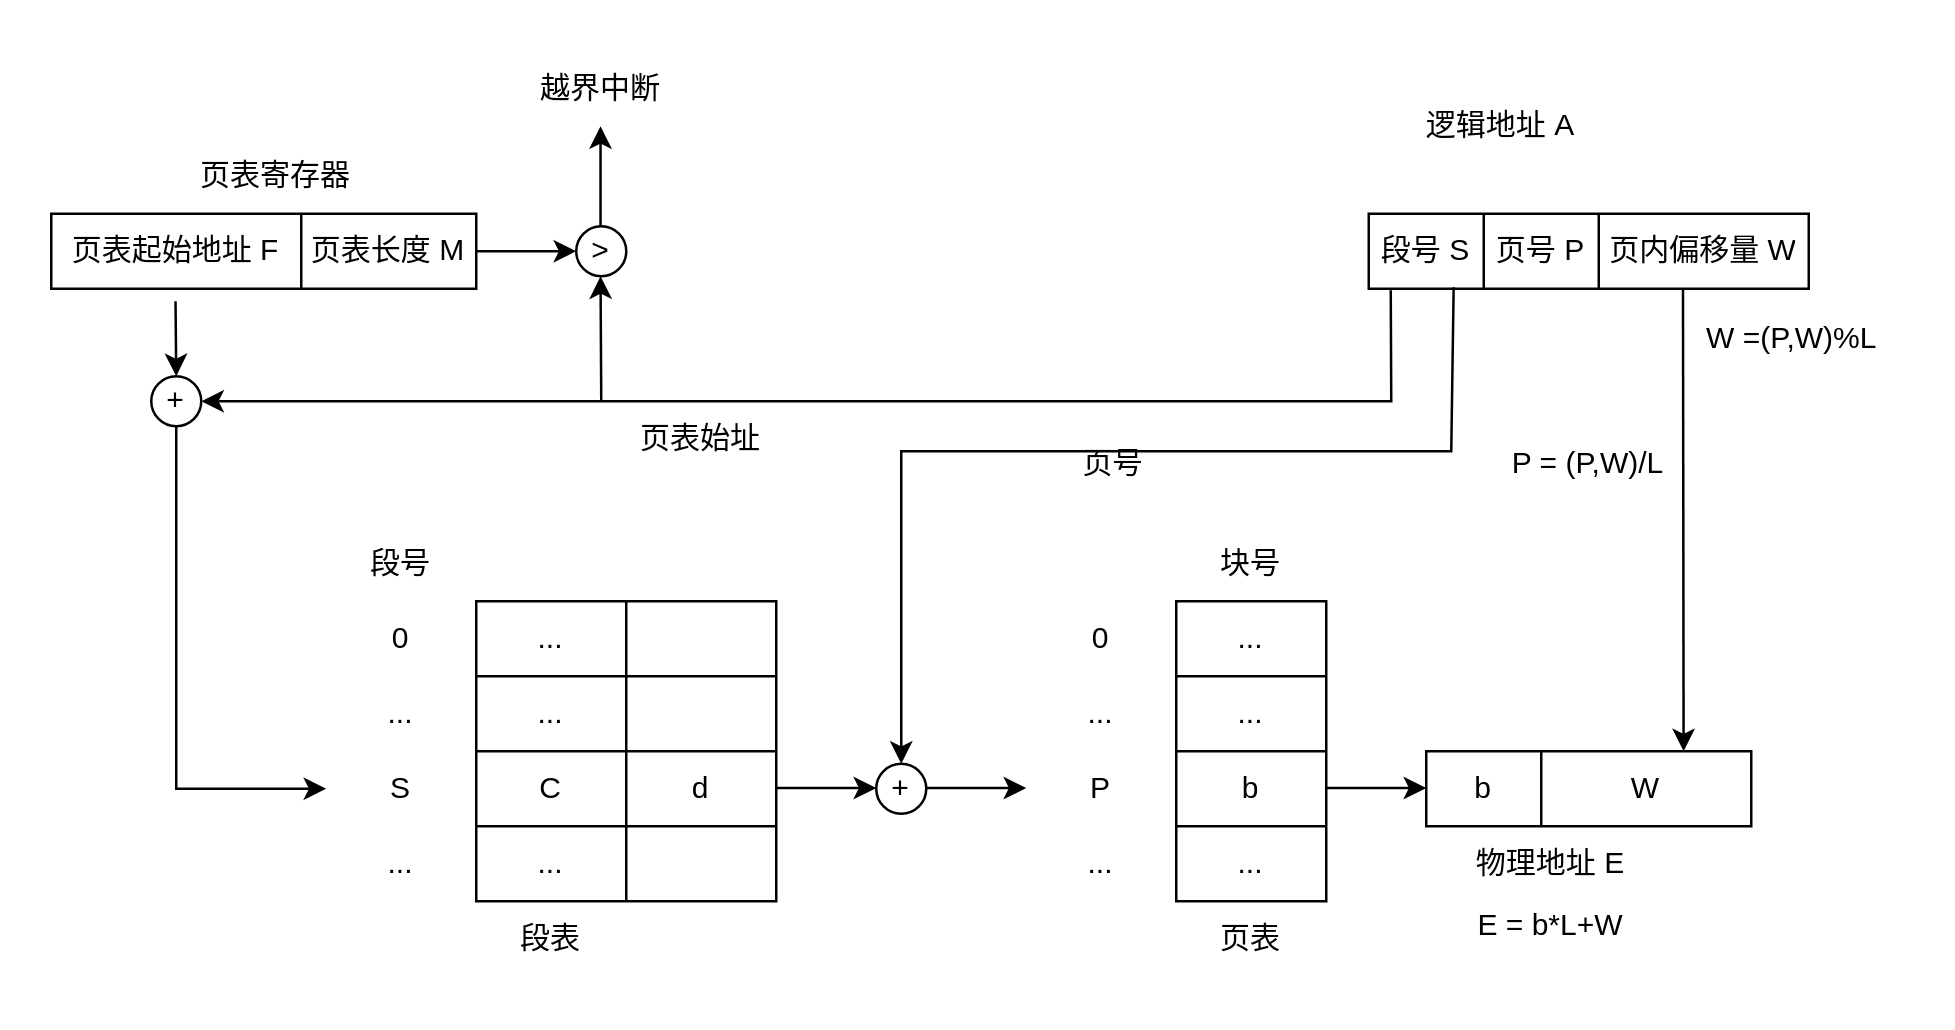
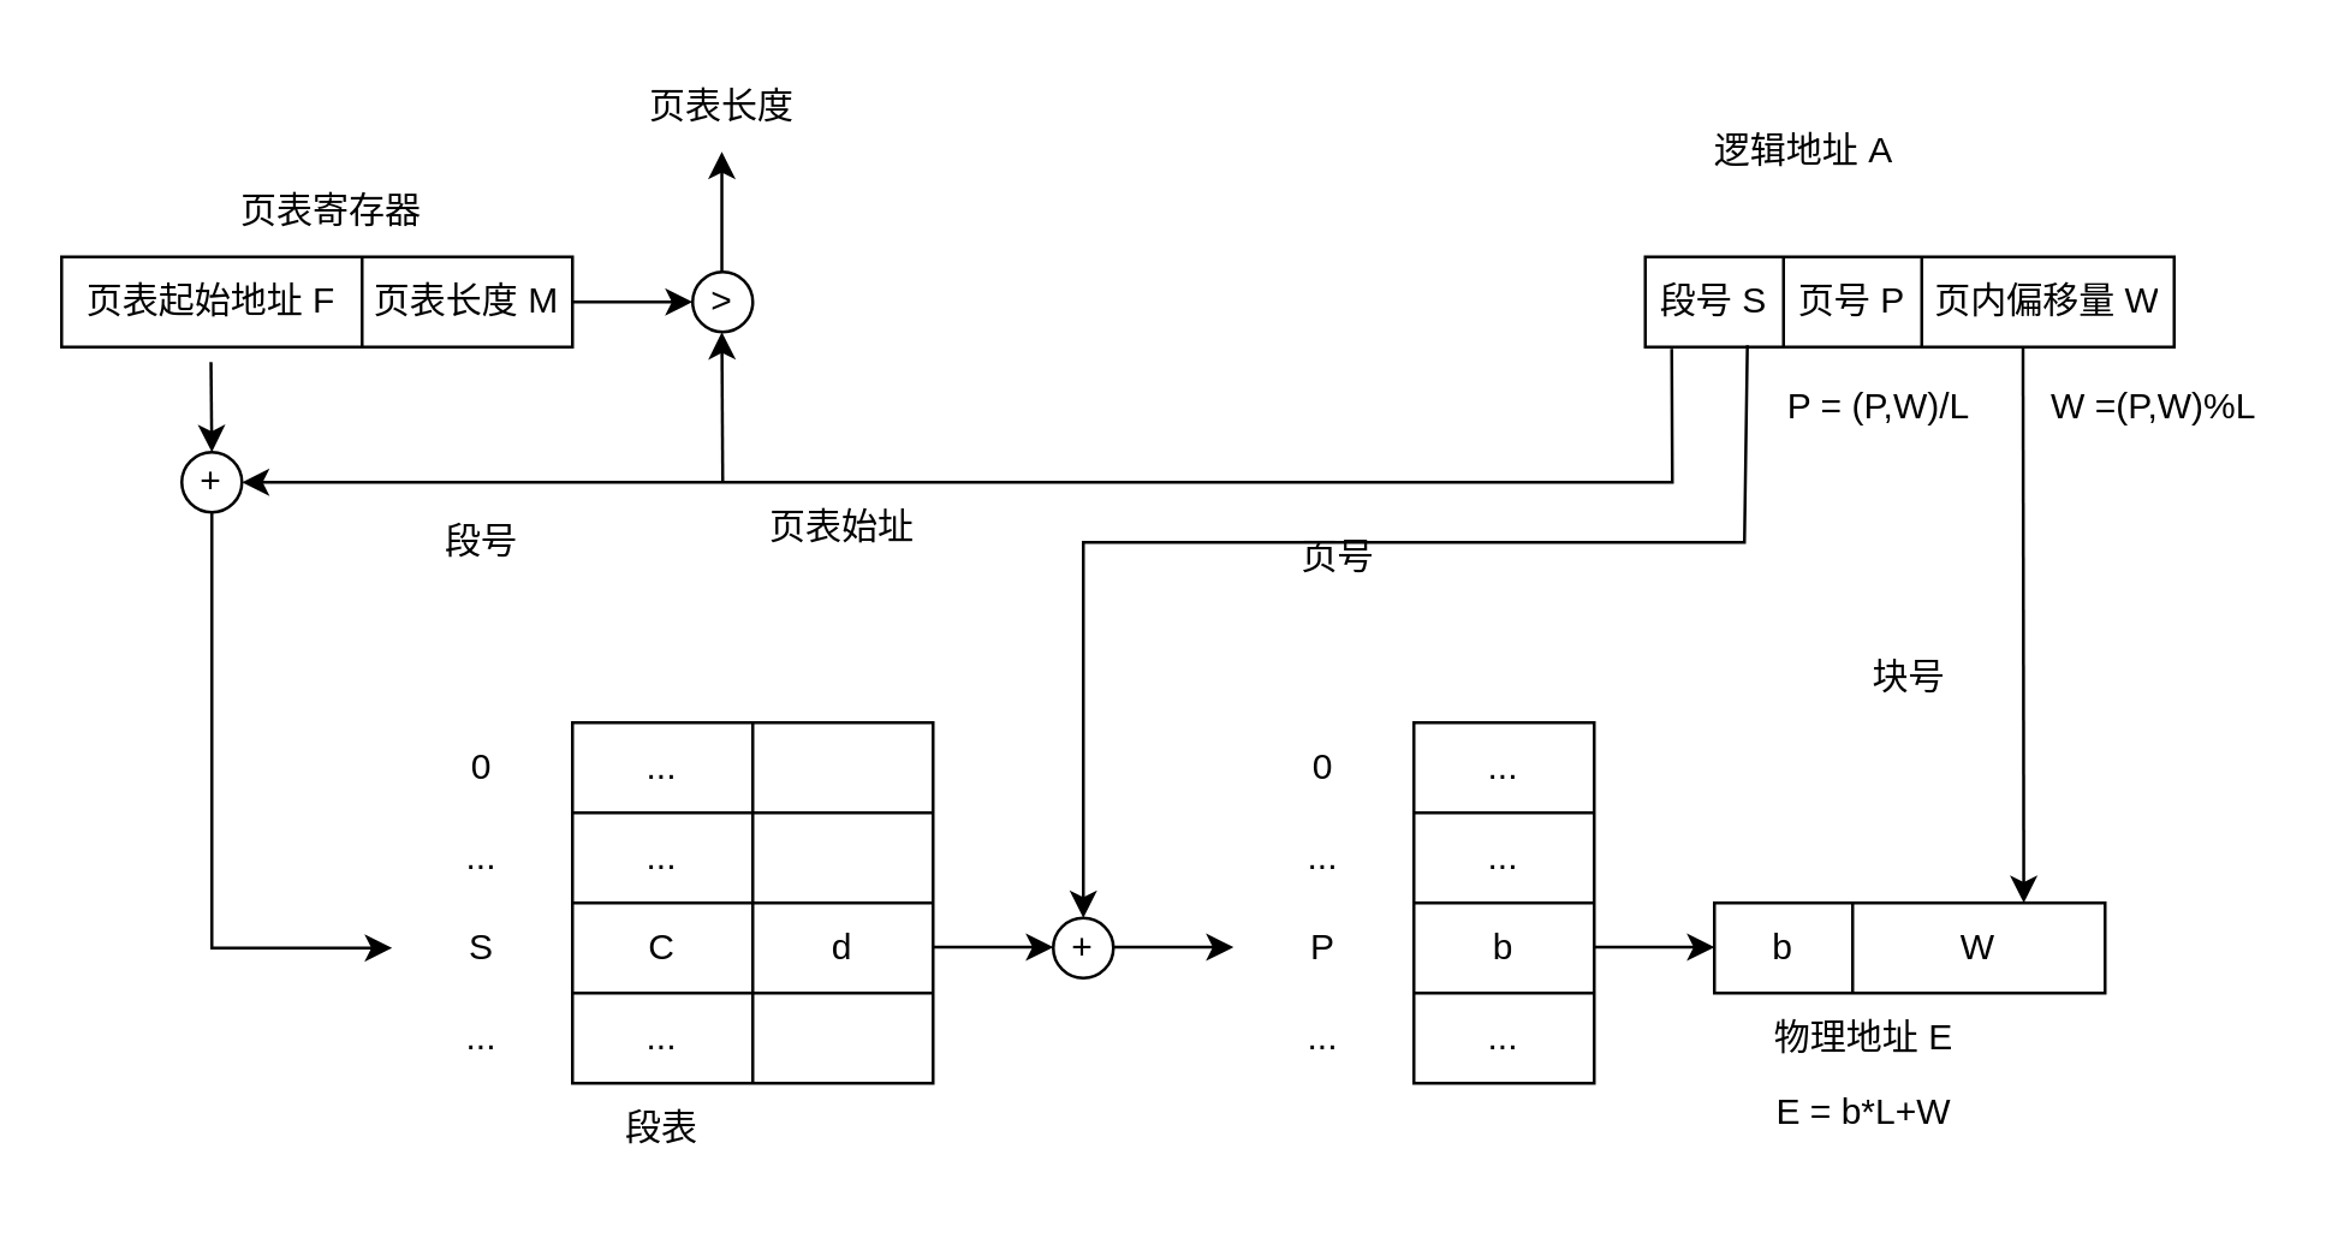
- <mxCell id="14" value="越界中断" style="text;html=1;strokeColor=none;fillColor=none;align=center;verticalAlign=middle;whiteSpace=wrap;rounded=0;" parent="1" vertex="1"><mxGeometry x="200" y="20" width="80" height="30" as="geometry" /></mxCell>
+ <mxCell id="14" value="页表长度" style="text;html=1;strokeColor=none;fillColor=none;align=center;verticalAlign=middle;whiteSpace=wrap;rounded=0;" parent="1" vertex="1"><mxGeometry x="200" y="20" width="80" height="30" as="geometry" /></mxCell>
- <mxCell id="48" value="P = (P,W)/L" style="text;html=1;strokeColor=none;fillColor=none;align=center;verticalAlign=middle;whiteSpace=wrap;rounded=0;" parent="1" vertex="1"><mxGeometry x="600" y="170" width="70" height="30" as="geometry" /></mxCell>
+ <mxCell id="48" value="P = (P,W)/L" style="text;html=1;strokeColor=none;fillColor=none;align=center;verticalAlign=middle;whiteSpace=wrap;rounded=0;" parent="1" vertex="1"><mxGeometry x="590" y="120" width="70" height="30" as="geometry" /></mxCell>
- <mxCell id="34" value="段号" style="text;html=1;strokeColor=none;fillColor=none;align=center;verticalAlign=middle;whiteSpace=wrap;rounded=0;" parent="1" vertex="1"><mxGeometry x="130" y="210" width="60" height="30" as="geometry" /></mxCell>
+ <mxCell id="34" value="段号" style="text;html=1;strokeColor=none;fillColor=none;align=center;verticalAlign=middle;whiteSpace=wrap;rounded=0;" parent="1" vertex="1"><mxGeometry x="130" y="165" width="60" height="30" as="geometry" /></mxCell>
- <mxCell id="60" value="块号" style="text;html=1;strokeColor=none;fillColor=none;align=center;verticalAlign=middle;whiteSpace=wrap;rounded=0;" vertex="1" parent="1"><mxGeometry x="470" y="210" width="60" height="30" as="geometry" /></mxCell>
+ <mxCell id="60" value="块号" style="text;html=1;strokeColor=none;fillColor=none;align=center;verticalAlign=middle;whiteSpace=wrap;rounded=0;" vertex="1" parent="1"><mxGeometry x="605" y="210" width="60" height="30" as="geometry" /></mxCell>
- <mxCell id="66" value="页表" style="text;html=1;strokeColor=none;fillColor=none;align=center;verticalAlign=middle;whiteSpace=wrap;rounded=0;" vertex="1" parent="1"><mxGeometry x="470" y="360" width="60" height="30" as="geometry" /></mxCell>
